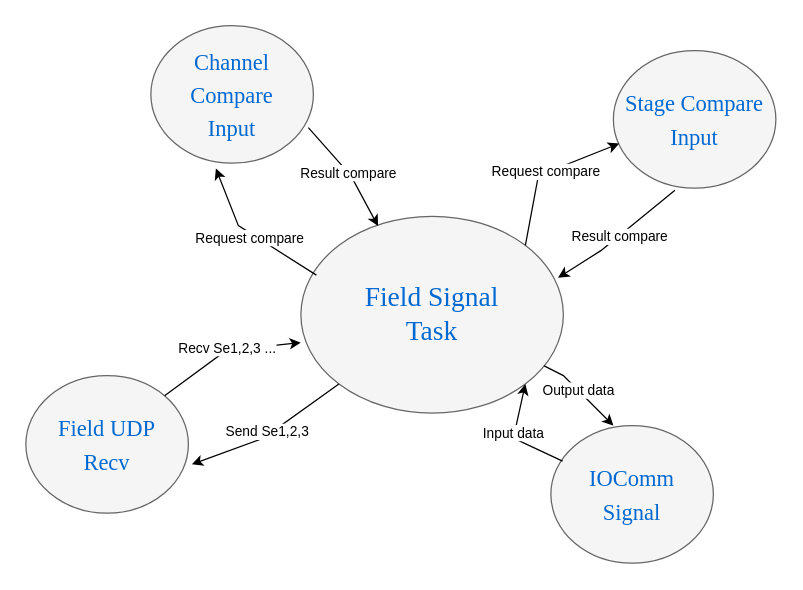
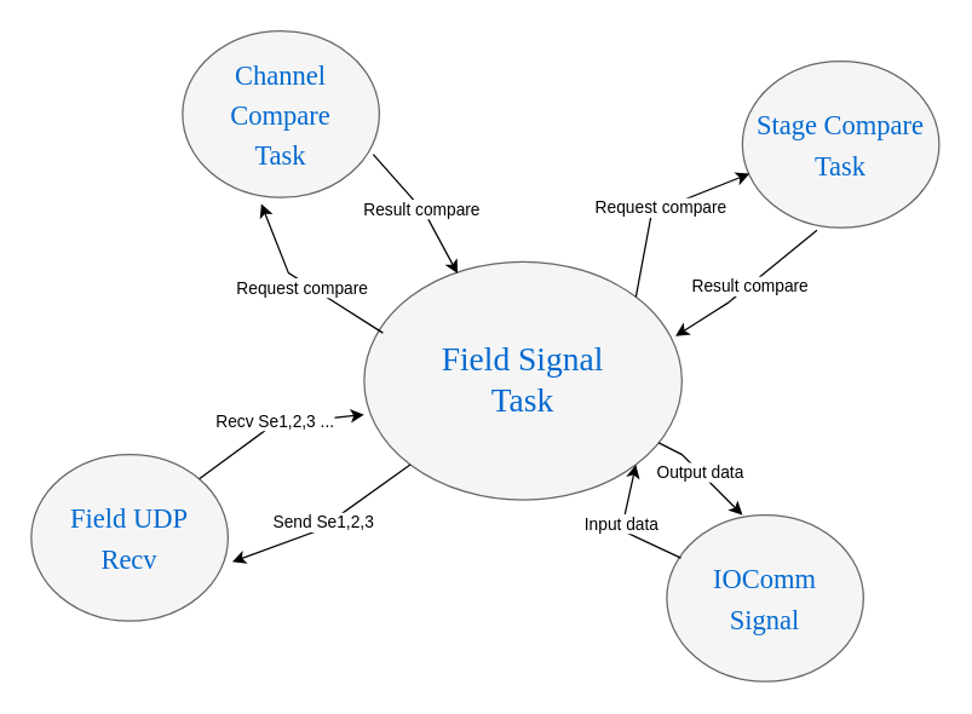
- <mxCell id="3" value="&lt;font style=&quot;font-size: 18px;&quot;&gt;Channel Compare &lt;br&gt;Input&lt;/font&gt;" style="ellipse;whiteSpace=wrap;html=1;rounded=0;shadow=0;dashed=0;comic=0;fontFamily=Verdana;fontSize=22;fontColor=#0069D1;fillColor=#f5f5f5;strokeColor=#666666;" parent="1" vertex="1"><mxGeometry x="120" y="20" width="130" height="110" as="geometry" /></mxCell>
+ <mxCell id="3" value="&lt;font style=&quot;font-size: 18px;&quot;&gt;Channel Compare &lt;br&gt;Task&lt;/font&gt;" style="ellipse;whiteSpace=wrap;html=1;rounded=0;shadow=0;dashed=0;comic=0;fontFamily=Verdana;fontSize=22;fontColor=#0069D1;fillColor=#f5f5f5;strokeColor=#666666;" parent="1" vertex="1"><mxGeometry x="120" y="20" width="130" height="110" as="geometry" /></mxCell>
- <mxCell id="4" value="&lt;font style=&quot;font-size: 18px;&quot;&gt;Stage Compare &lt;br&gt;Input&lt;/font&gt;" style="ellipse;whiteSpace=wrap;html=1;rounded=0;shadow=0;dashed=0;comic=0;fontFamily=Verdana;fontSize=22;fontColor=#0069D1;fillColor=#f5f5f5;strokeColor=#666666;" parent="1" vertex="1"><mxGeometry x="490" y="40" width="130" height="110" as="geometry" /></mxCell>
+ <mxCell id="4" value="&lt;font style=&quot;font-size: 18px;&quot;&gt;Stage Compare &lt;br&gt;Task&lt;/font&gt;" style="ellipse;whiteSpace=wrap;html=1;rounded=0;shadow=0;dashed=0;comic=0;fontFamily=Verdana;fontSize=22;fontColor=#0069D1;fillColor=#f5f5f5;strokeColor=#666666;" parent="1" vertex="1"><mxGeometry x="490" y="40" width="130" height="110" as="geometry" /></mxCell>
